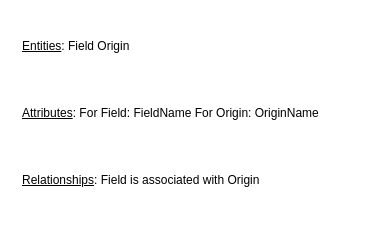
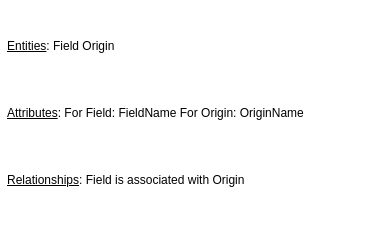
- <mxCell id="2" value="&lt;p class=&quot;MsoNormal&quot;&gt;&lt;u&gt;&lt;span style=&quot;mso-ansi-language:EN-US&quot;&gt;Entities&lt;/span&gt;&lt;/u&gt;&lt;span style=&quot;mso-ansi-language:EN-US&quot;&gt;: Field Origin &lt;/span&gt;&lt;/p&gt;&#10;&#10;&lt;p class=&quot;MsoNormal&quot;&gt;&lt;u&gt;&lt;span style=&quot;mso-ansi-language:EN-US&quot;&gt;Attributes&lt;/span&gt;&lt;/u&gt;&lt;span style=&quot;mso-ansi-language:EN-US&quot;&gt;: For Field: FieldName For Origin: OriginName&lt;/span&gt;&lt;/p&gt;&#10;&#10;&lt;p class=&quot;MsoNormal&quot;&gt;&lt;u&gt;&lt;span style=&quot;mso-ansi-language:EN-US&quot;&gt;Relationships&lt;/span&gt;&lt;/u&gt;&lt;span style=&quot;mso-ansi-language:EN-US&quot;&gt;: Field is associated with Origin&lt;/span&gt;&lt;/p&gt;" style="text;whiteSpace=wrap;html=1;" vertex="1" parent="1"><mxGeometry x="20" y="20" width="330" height="200" as="geometry" /></mxCell>
+ <mxCell id="2" value="&lt;p class=&quot;MsoNormal&quot;&gt;&lt;u&gt;&lt;span style=&quot;mso-ansi-language:EN-US&quot;&gt;Entities&lt;/span&gt;&lt;/u&gt;&lt;span style=&quot;mso-ansi-language:EN-US&quot;&gt;: Field Origin &lt;/span&gt;&lt;/p&gt;&#10;&#10;&lt;p class=&quot;MsoNormal&quot;&gt;&lt;u&gt;&lt;span style=&quot;mso-ansi-language:EN-US&quot;&gt;Attributes&lt;/span&gt;&lt;/u&gt;&lt;span style=&quot;mso-ansi-language:EN-US&quot;&gt;: For Field: FieldName For Origin: OriginName&lt;/span&gt;&lt;/p&gt;&#10;&#10;&lt;p class=&quot;MsoNormal&quot;&gt;&lt;u&gt;&lt;span style=&quot;mso-ansi-language:EN-US&quot;&gt;Relationships&lt;/span&gt;&lt;/u&gt;&lt;span style=&quot;mso-ansi-language:EN-US&quot;&gt;: Field is associated with Origin&lt;/span&gt;&lt;/p&gt;" style="text;whiteSpace=wrap;html=1;" vertex="1" parent="1"><mxGeometry x="5" y="20" width="330" height="200" as="geometry" /></mxCell>
